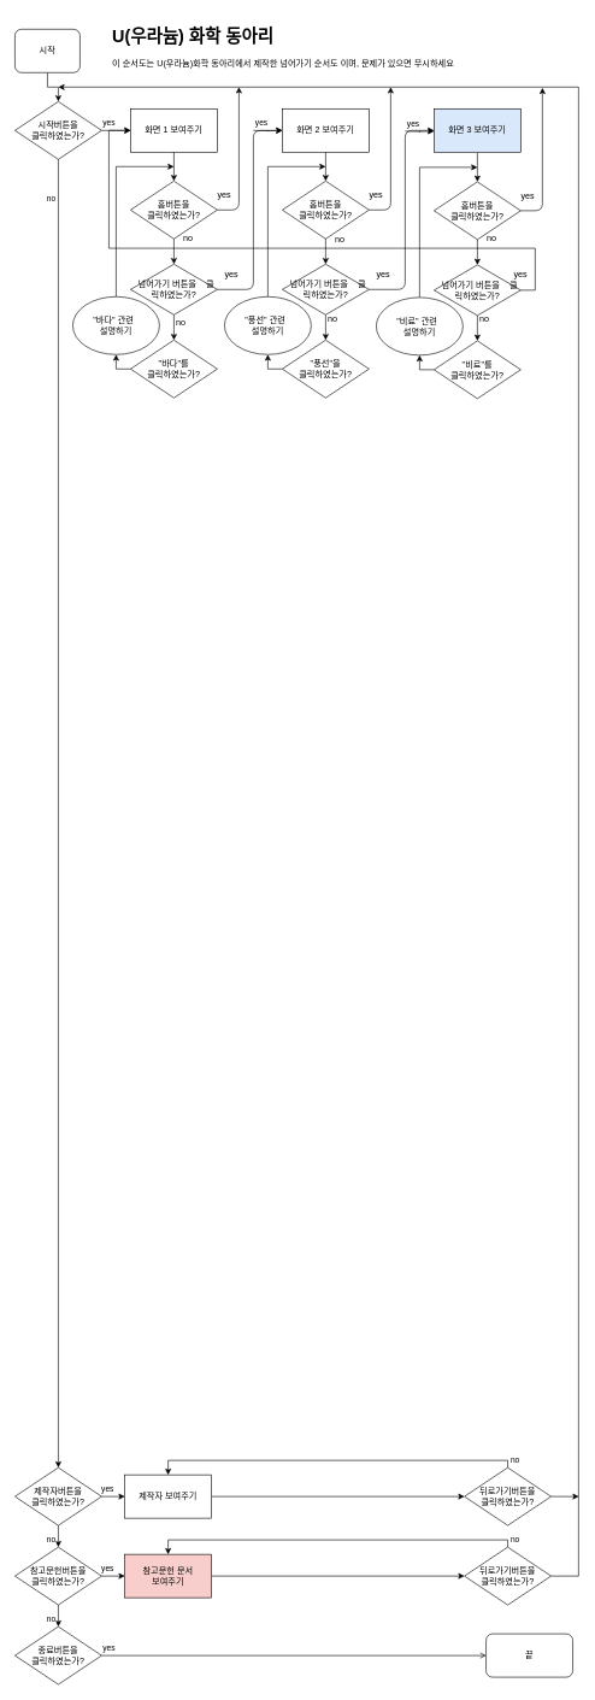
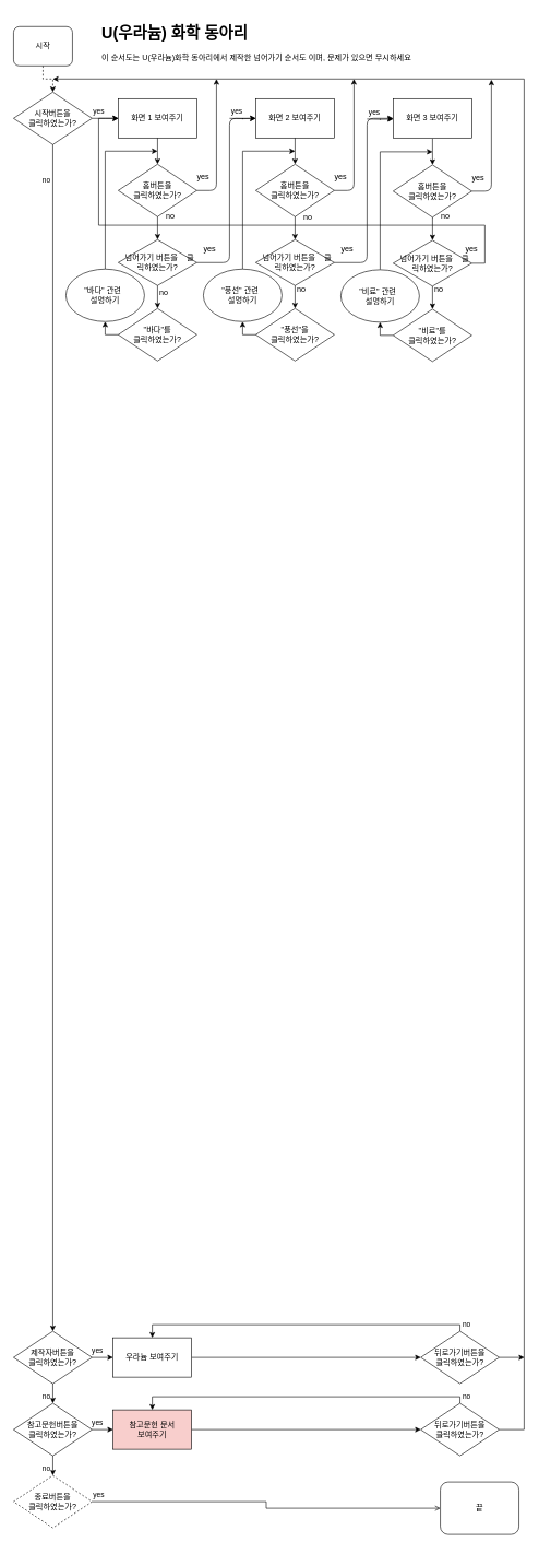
- <mxCell id="2" parent="1" style="edgeStyle=orthogonalEdgeStyle;rounded=0;orthogonalLoop=1;jettySize=auto;html=1;exitX=0.5;exitY=1;exitDx=0;exitDy=0;entryX=0.5;entryY=0;entryDx=0;entryDy=0;" source="3" target="5" edge="1"><mxGeometry as="geometry" relative="1" /></mxCell>
+ <mxCell id="2" parent="1" style="edgeStyle=orthogonalEdgeStyle;rounded=0;orthogonalLoop=1;jettySize=auto;html=1;exitX=0.5;exitY=1;exitDx=0;exitDy=0;entryX=0.5;entryY=0;entryDx=0;entryDy=0;dashed=1;" source="3" target="5" edge="1"><mxGeometry as="geometry" relative="1" /></mxCell>
- <mxCell value="화면&amp;nbsp;3 보여주기" id="57" parent="1" style="rounded=0;whiteSpace=wrap;html=1;fillColor=#dae8fc;" vertex="1"><mxGeometry as="geometry" height="60" width="120" x="600" y="150" /></mxCell>
+ <mxCell value="화면&amp;nbsp;3 보여주기" id="57" parent="1" style="rounded=0;whiteSpace=wrap;html=1;" vertex="1"><mxGeometry as="geometry" height="60" width="120" x="600" y="150" /></mxCell>
- <mxCell value="제작자 보여주기" id="16" parent="1" style="rounded=0;whiteSpace=wrap;html=1;" vertex="1"><mxGeometry as="geometry" height="60" width="120" x="172" y="2040" /></mxCell>
+ <mxCell value="우라늄 보여주기" id="16" parent="1" style="rounded=0;whiteSpace=wrap;html=1;" vertex="1"><mxGeometry as="geometry" height="60" width="120" x="172" y="2040" /></mxCell>
- <mxCell value="종료버튼을 &lt;br&gt;클릭하였는가?" id="26" parent="1" style="rhombus;whiteSpace=wrap;html=1;" vertex="1"><mxGeometry as="geometry" height="80" width="120" x="20" y="2250" /></mxCell>
+ <mxCell value="종료버튼을 &lt;br&gt;클릭하였는가?" id="26" parent="1" style="rhombus;whiteSpace=wrap;html=1;dashed=1;" vertex="1"><mxGeometry as="geometry" height="80" width="120" x="20" y="2250" /></mxCell>
- <mxCell value="끝" id="28" parent="1" style="rounded=1;whiteSpace=wrap;html=1;" vertex="1"><mxGeometry as="geometry" height="60" width="120" x="672" y="2260" /></mxCell>
+ <mxCell value="끝" id="28" parent="1" style="rounded=1;whiteSpace=wrap;html=1;" vertex="1"><mxGeometry x="672" y="2260" as="geometry" height="80" width="120" /></mxCell>
